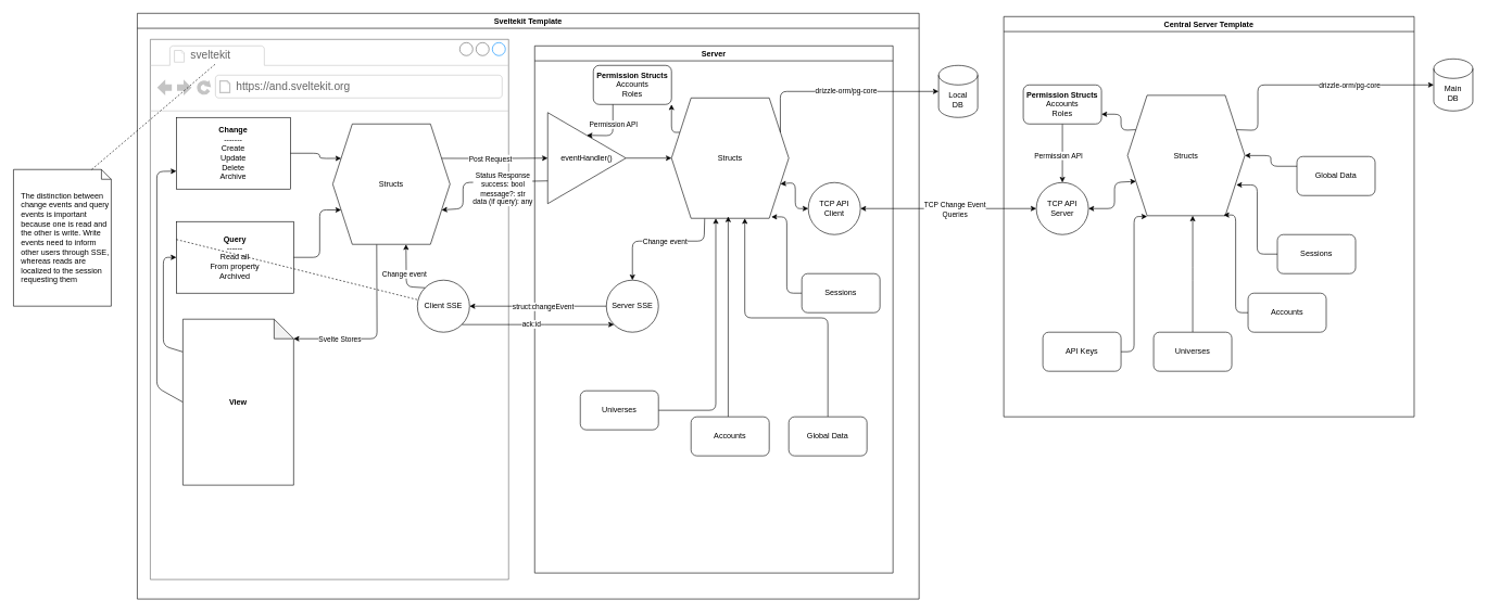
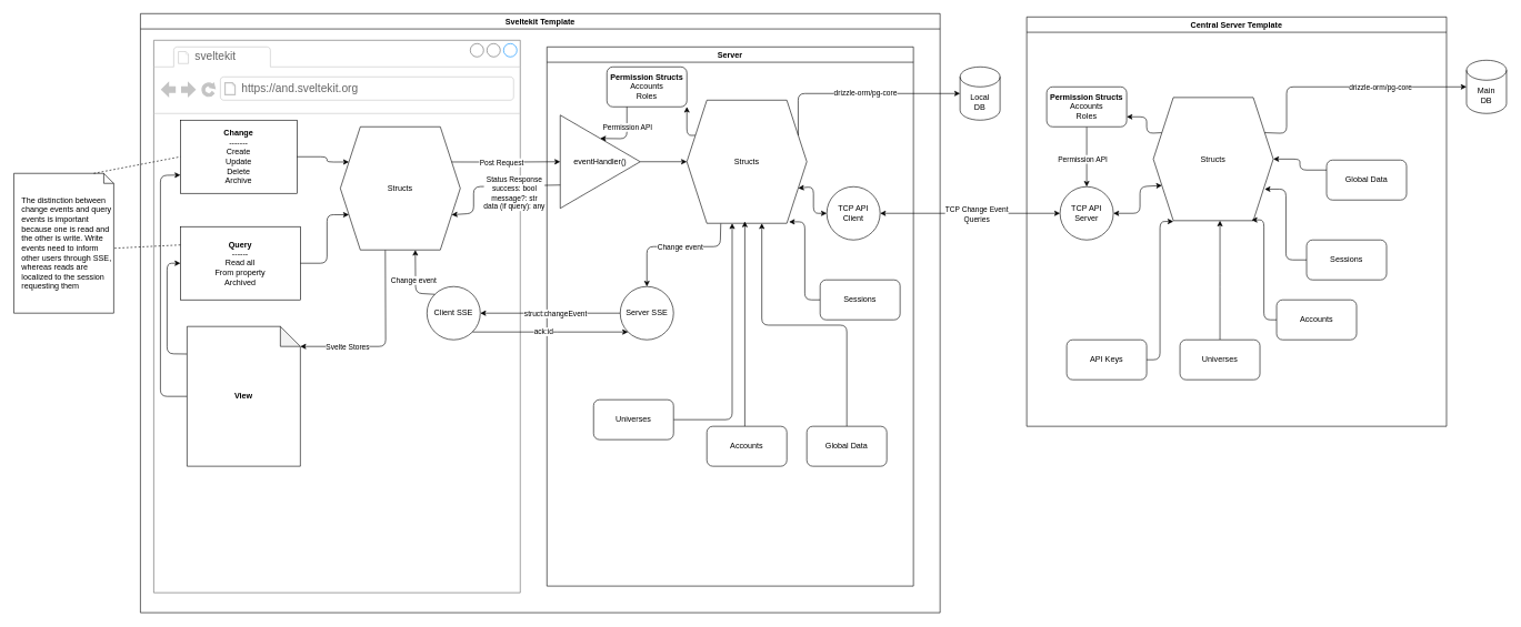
- <mxCell id="75" value="" style="edgeStyle=none;endArrow=none;exitX=0.8;exitY=0;dashed=1;html=1;" edge="1" source="74" parent="1" target="4"><mxGeometry x="1" relative="1" as="geometry"><mxPoint x="200" y="220" as="targetPoint" /></mxGeometry></mxCell>
+ <mxCell id="75" value="" style="edgeStyle=none;endArrow=none;exitX=0.8;exitY=0;dashed=1;html=1;entryX=0;entryY=0.5;entryDx=0;entryDy=0;" edge="1" source="74" parent="1" target="6"><mxGeometry x="1" relative="1" as="geometry"><mxPoint x="200" y="220" as="targetPoint" /></mxGeometry></mxCell>
- <mxCell id="76" value="" style="endArrow=none;dashed=1;html=1;exitX=0;exitY=0.25;exitDx=0;exitDy=0;" edge="1" parent="1" source="7" target="13"><mxGeometry width="50" height="50" relative="1" as="geometry"><mxPoint x="140" y="550" as="sourcePoint" /><mxPoint x="190" y="500" as="targetPoint" /></mxGeometry></mxCell>
+ <mxCell id="76" value="" style="endArrow=none;dashed=1;html=1;entryX=0;entryY=0;entryDx=150;entryDy=112.5;entryPerimeter=0;exitX=0;exitY=0.25;exitDx=0;exitDy=0;" edge="1" parent="1" source="7" target="74"><mxGeometry width="50" height="50" relative="1" as="geometry"><mxPoint x="140" y="550" as="sourcePoint" /><mxPoint x="190" y="500" as="targetPoint" /></mxGeometry></mxCell>
- <mxCell id="18" value="&lt;b&gt;View&lt;/b&gt;" style="shape=note;whiteSpace=wrap;html=1;backgroundOutline=1;darkOpacity=0.05;" parent="3" vertex="1"><mxGeometry x="50" y="430" width="170" height="255" as="geometry" /></mxCell>
+ <mxCell id="18" value="&lt;b&gt;View&lt;/b&gt;" style="shape=note;whiteSpace=wrap;html=1;backgroundOutline=1;darkOpacity=0.05;" parent="3" vertex="1"><mxGeometry x="50" y="430" width="170" height="210" as="geometry" /></mxCell>
